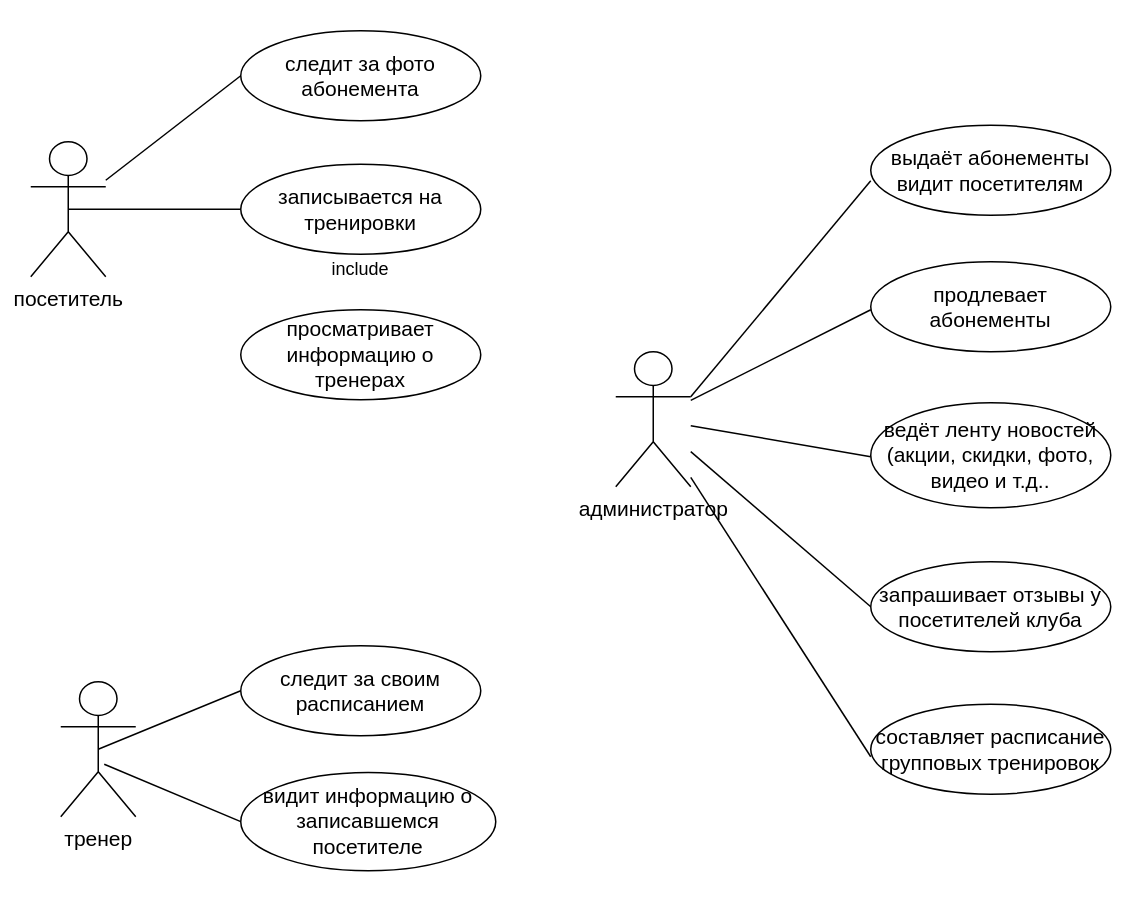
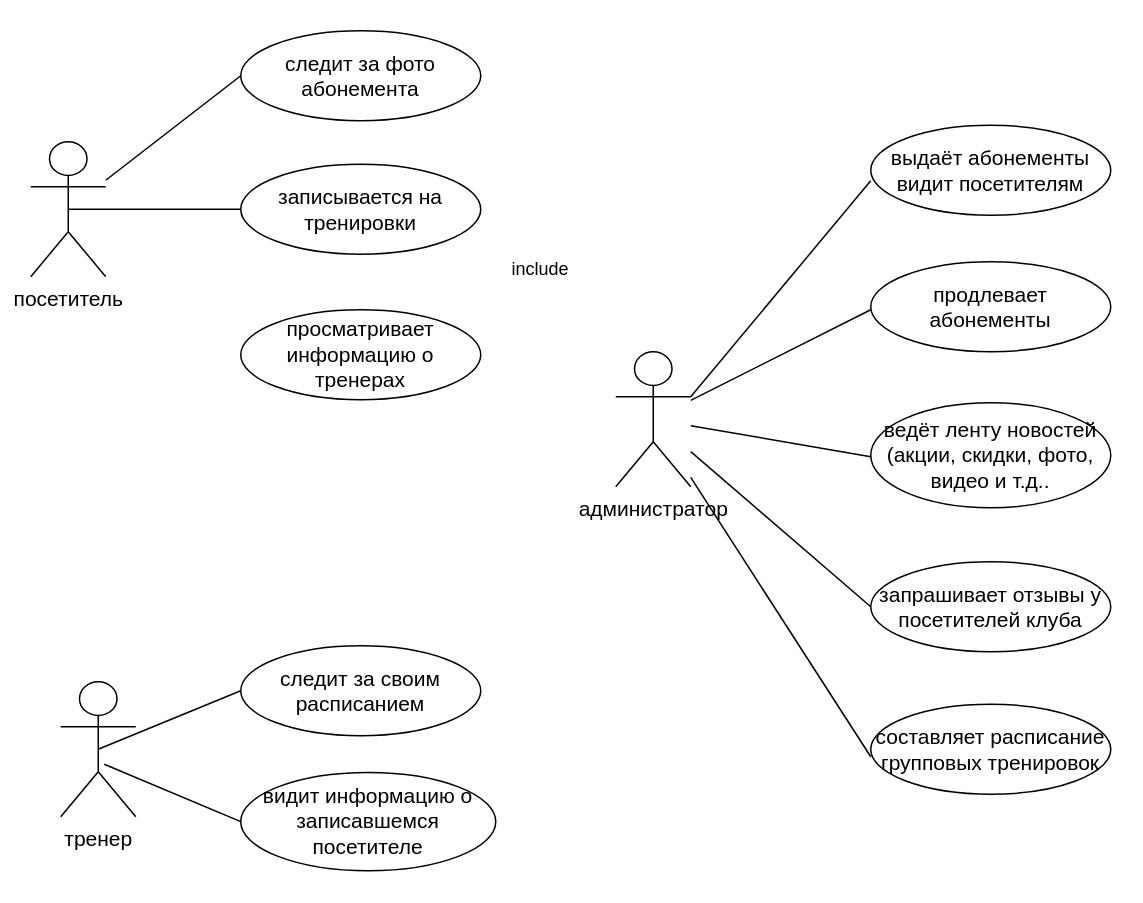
- <mxCell id="19" value="include" style="text;html=1;strokeColor=none;fillColor=none;align=center;verticalAlign=middle;whiteSpace=wrap;rounded=0;" parent="1" vertex="1"><mxGeometry x="220" y="169" width="40" height="20" as="geometry" /></mxCell>
+ <mxCell id="19" value="include" style="text;html=1;strokeColor=none;fillColor=none;align=center;verticalAlign=middle;whiteSpace=wrap;rounded=0;" parent="1" vertex="1"><mxGeometry x="340" y="169" width="40" height="20" as="geometry" /></mxCell>
